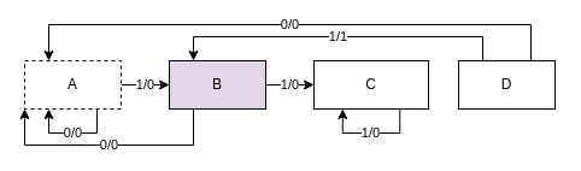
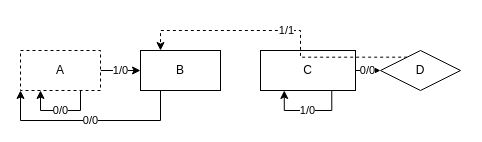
- <mxCell id="5" value="0/0" style="edgeStyle=orthogonalEdgeStyle;rounded=0;orthogonalLoop=1;jettySize=auto;html=1;exitX=0.75;exitY=0;exitDx=0;exitDy=0;entryX=0.25;entryY=0;entryDx=0;entryDy=0;" edge="1" parent="1" source="6" target="11"><mxGeometry relative="1" as="geometry"><Array as="points"><mxPoint x="440" y="20" /><mxPoint x="40" y="20" /></Array></mxGeometry></mxCell>
- <mxCell id="4" value="1/1" style="edgeStyle=orthogonalEdgeStyle;rounded=0;orthogonalLoop=1;jettySize=auto;html=1;exitX=0.25;exitY=0;exitDx=0;exitDy=0;entryX=0.25;entryY=0;entryDx=0;entryDy=0;" edge="1" parent="1" source="6" target="9"><mxGeometry relative="1" as="geometry" /></mxCell>
+ <mxCell id="4" value="1/1" style="edgeStyle=orthogonalEdgeStyle;rounded=0;orthogonalLoop=1;jettySize=auto;html=1;exitX=0.25;exitY=0;exitDx=0;exitDy=0;entryX=0.25;entryY=0;entryDx=0;entryDy=0;dashed=1;" edge="1" parent="1" source="6" target="9"><mxGeometry relative="1" as="geometry" /></mxCell>
- <mxCell id="9" value="B" style="rounded=0;whiteSpace=wrap;html=1;fillColor=#e1d5e7;" vertex="1" parent="1"><mxGeometry x="140" y="50" width="80" height="40" as="geometry" /></mxCell>
+ <mxCell id="9" value="B" style="rounded=0;whiteSpace=wrap;html=1;" vertex="1" parent="1"><mxGeometry x="140" y="50" width="80" height="40" as="geometry" /></mxCell>
- <mxCell id="7" value="1/0" style="edgeStyle=orthogonalEdgeStyle;rounded=0;orthogonalLoop=1;jettySize=auto;html=1;entryX=0;entryY=0.5;entryDx=0;entryDy=0;" edge="1" parent="1" source="9" target="3"><mxGeometry relative="1" as="geometry" /></mxCell>
+ <mxCell id="2" value="0/0" style="edgeStyle=orthogonalEdgeStyle;rounded=0;orthogonalLoop=1;jettySize=auto;html=1;entryX=0;entryY=0.5;entryDx=0;entryDy=0;" edge="1" parent="1" source="3" target="6"><mxGeometry relative="1" as="geometry" /></mxCell>
- <mxCell id="6" value="D" style="rounded=0;whiteSpace=wrap;html=1;" vertex="1" parent="1"><mxGeometry x="380" y="50" width="80" height="40" as="geometry" /></mxCell>
+ <mxCell id="6" value="D" style="rhombus;whiteSpace=wrap;html=1;" vertex="1" parent="1"><mxGeometry x="380" y="50" width="80" height="40" as="geometry" /></mxCell>
